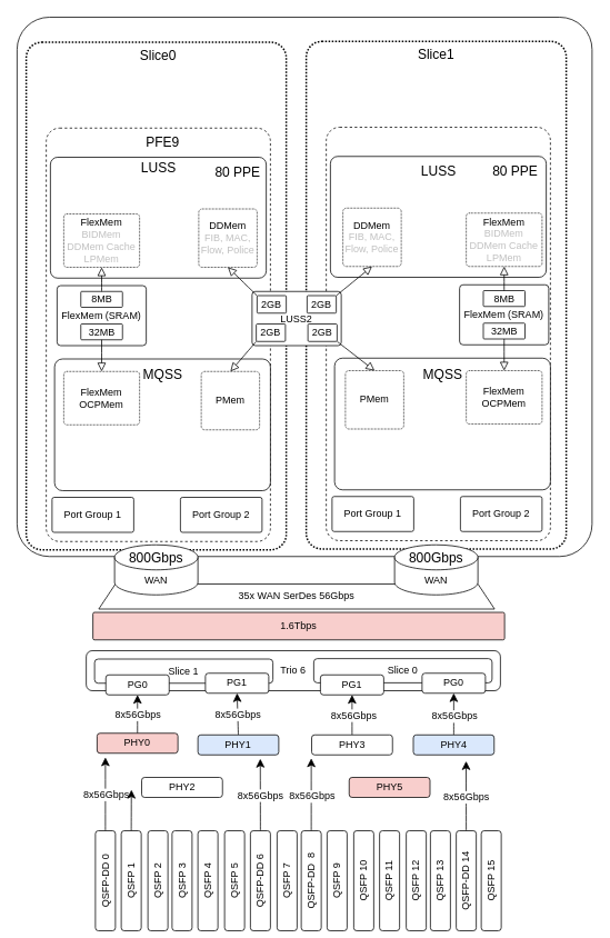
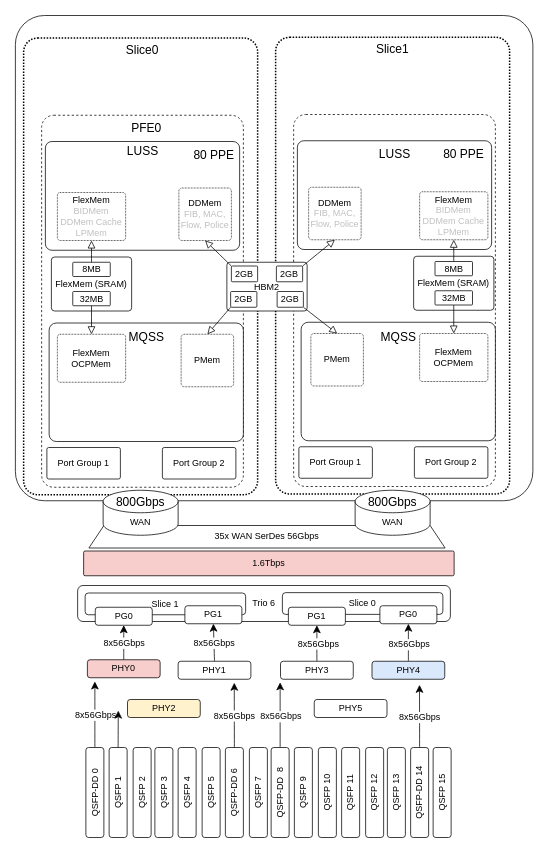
- <mxCell id="10" value="PFE9" style="text;html=1;align=center;verticalAlign=middle;whiteSpace=wrap;rounded=0;fontSize=16;" vertex="1" parent="8"><mxGeometry x="109.5" y="-0.0" width="60" height="33.895" as="geometry" /></mxCell>
+ <mxCell id="10" value="PFE0" style="text;html=1;align=center;verticalAlign=middle;whiteSpace=wrap;rounded=0;fontSize=16;" vertex="1" parent="8"><mxGeometry x="109.5" y="-0.0" width="60" height="33.895" as="geometry" /></mxCell>
- <mxCell id="66" value="&lt;div&gt;LUSS2&lt;/div&gt;" style="rounded=1;whiteSpace=wrap;html=1;arcSize=6;" vertex="1" parent="65"><mxGeometry width="107" height="65" as="geometry" /></mxCell>
+ <mxCell id="66" value="&lt;div&gt;HBM2&lt;/div&gt;" style="rounded=1;whiteSpace=wrap;html=1;arcSize=6;" vertex="1" parent="65"><mxGeometry width="107" height="65" as="geometry" /></mxCell>
- <mxCell id="114" value="PHY1" style="rounded=1;whiteSpace=wrap;html=1;direction=west;rotation=0;fillColor=#dae8fc;" vertex="1" parent="1"><mxGeometry x="237" y="881" width="97" height="24" as="geometry" /></mxCell>
+ <mxCell id="114" value="PHY1" style="rounded=1;whiteSpace=wrap;html=1;direction=west;rotation=0;" vertex="1" parent="1"><mxGeometry x="237" y="881" width="97" height="24" as="geometry" /></mxCell>
- <mxCell id="121" value="PHY2" style="rounded=1;whiteSpace=wrap;html=1;direction=west;rotation=0;" vertex="1" parent="1"><mxGeometry x="169.5" y="932" width="97" height="24" as="geometry" /></mxCell>
+ <mxCell id="121" value="PHY2" style="rounded=1;whiteSpace=wrap;html=1;direction=west;rotation=0;fillColor=#fff2cc;" vertex="1" parent="1"><mxGeometry x="169.5" y="932" width="97" height="24" as="geometry" /></mxCell>
- <mxCell id="122" value="PHY5" style="rounded=1;whiteSpace=wrap;html=1;direction=west;rotation=0;fillColor=#f8cecc;" vertex="1" parent="1"><mxGeometry x="418.5" y="932" width="97" height="24" as="geometry" /></mxCell>
+ <mxCell id="122" value="PHY5" style="rounded=1;whiteSpace=wrap;html=1;direction=west;rotation=0;" vertex="1" parent="1"><mxGeometry x="418.5" y="932" width="97" height="24" as="geometry" /></mxCell>
